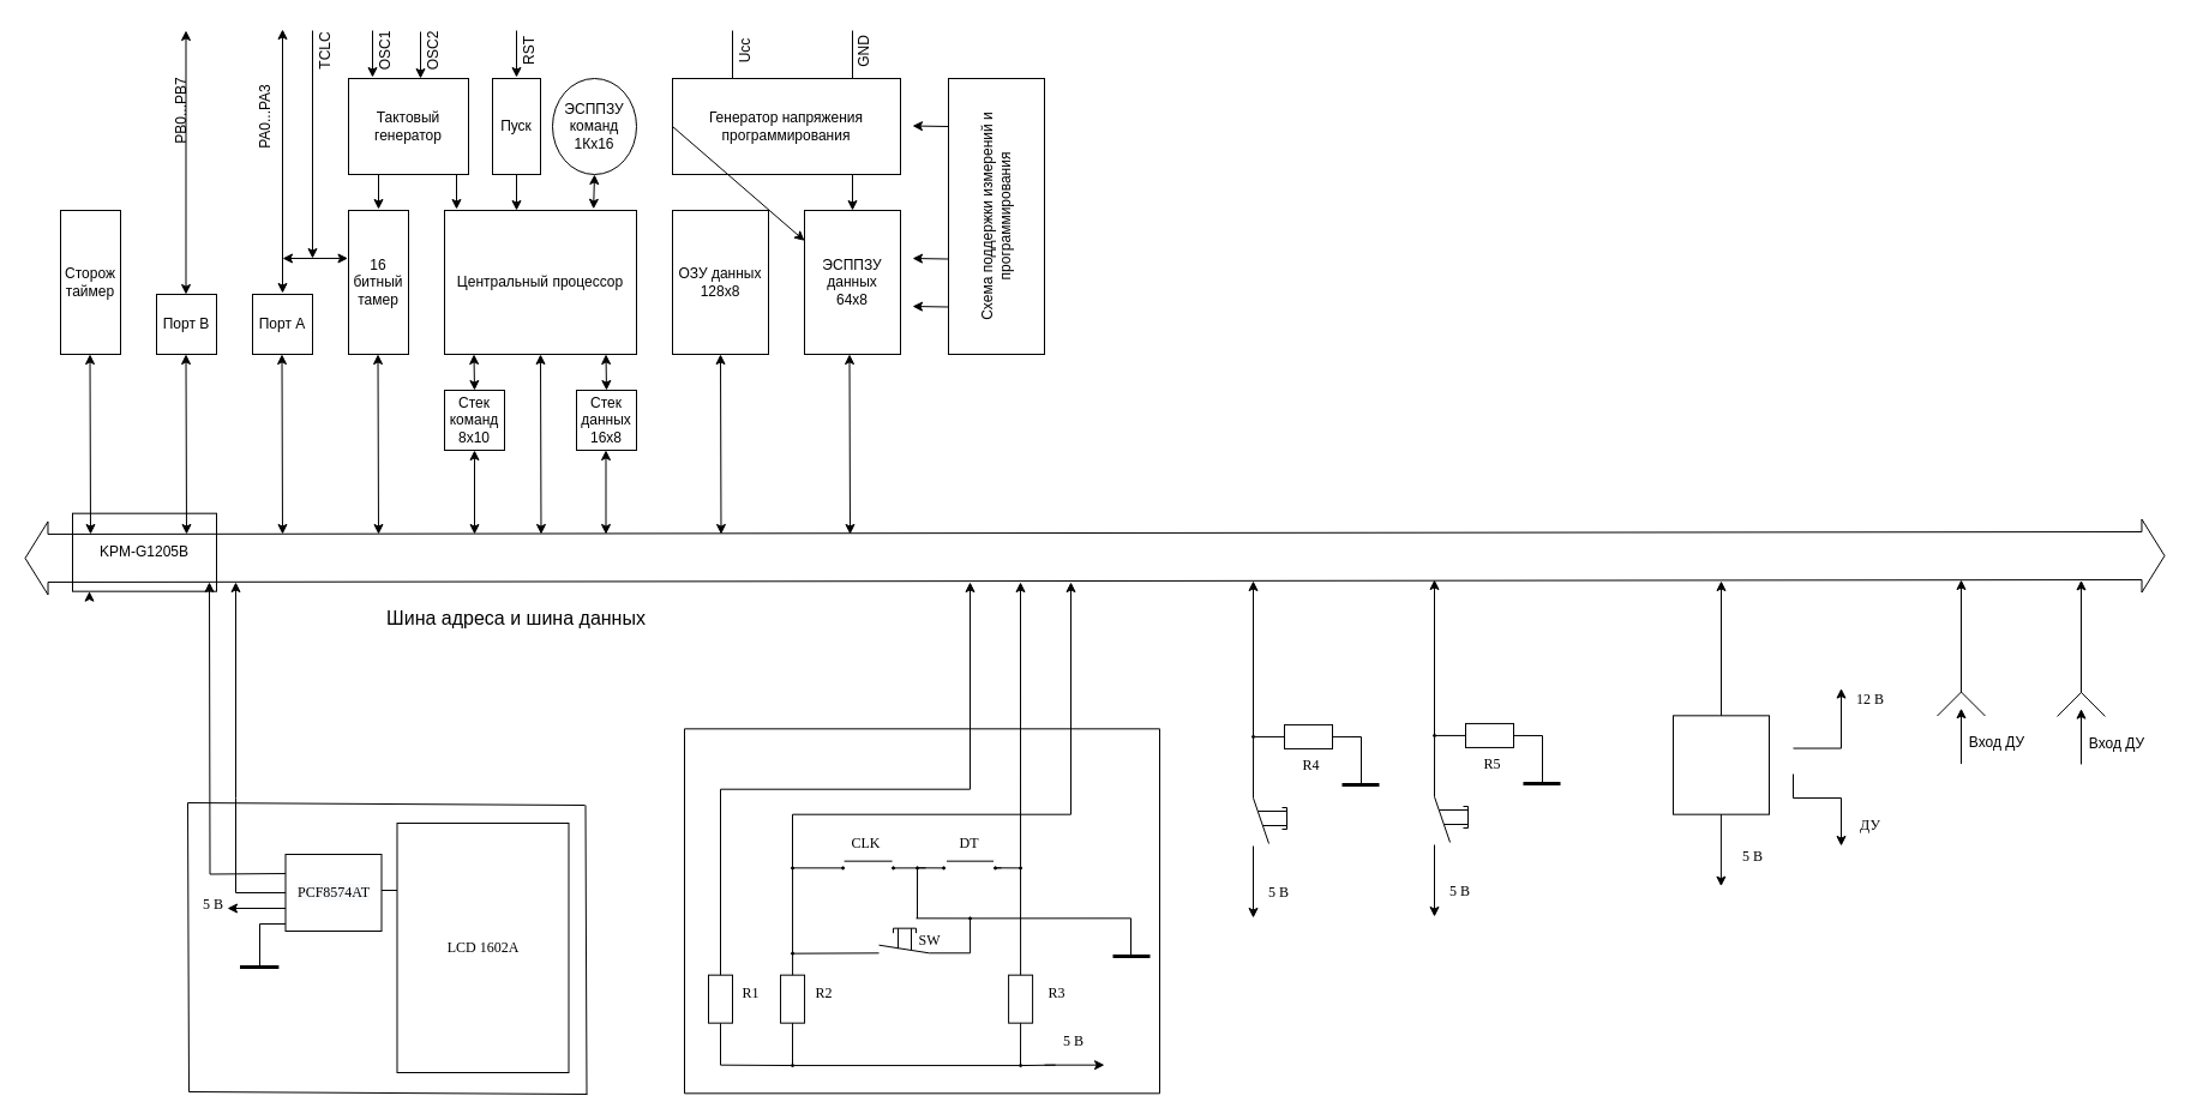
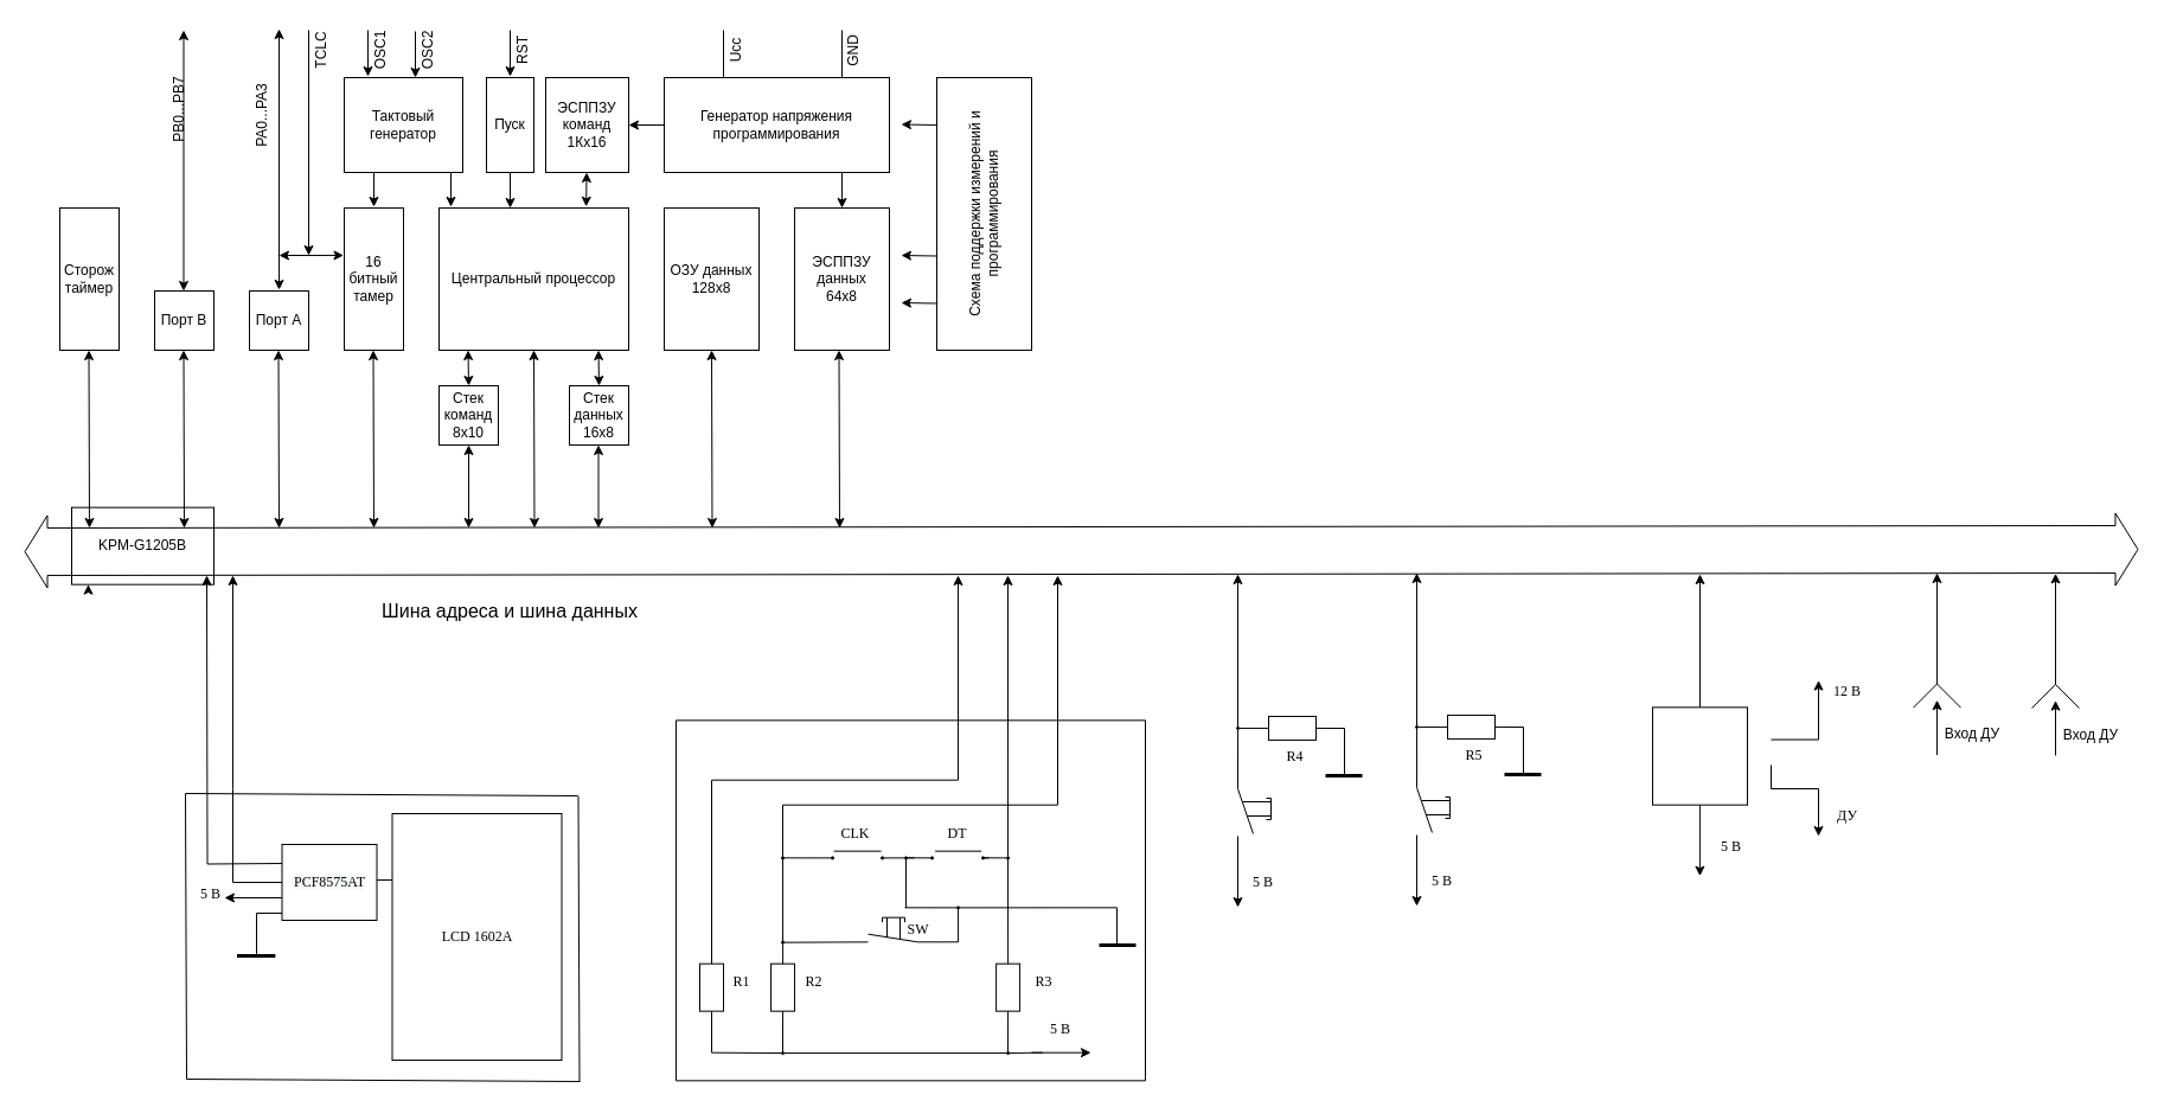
- <mxCell id="16" value="ЭСППЗУ команд 1Кх16" style="ellipse;whiteSpace=wrap;html=1;" parent="1" vertex="1"><mxGeometry x="460" y="65" width="70" height="80" as="geometry" /></mxCell>
+ <mxCell id="16" value="ЭСППЗУ команд 1Кх16" style="rounded=0;whiteSpace=wrap;html=1;" parent="1" vertex="1"><mxGeometry x="460" y="65" width="70" height="80" as="geometry" /></mxCell>
- <mxCell id="36" value="" style="endArrow=classic;html=1;fontColor=#000000;exitX=0;exitY=0.5;exitDx=0;exitDy=0;" parent="1" source="14" target="11" edge="1"><mxGeometry width="50" height="50" relative="1" as="geometry"><mxPoint x="520" y="55" as="sourcePoint" /><mxPoint x="570" y="5" as="targetPoint" /></mxGeometry></mxCell>
+ <mxCell id="36" value="" style="endArrow=classic;html=1;fontColor=#000000;exitX=0;exitY=0.5;exitDx=0;exitDy=0;entryX=1;entryY=0.5;entryDx=0;entryDy=0;" parent="1" source="14" target="16" edge="1"><mxGeometry width="50" height="50" relative="1" as="geometry"><mxPoint x="520" y="55" as="sourcePoint" /><mxPoint x="570" y="5" as="targetPoint" /></mxGeometry></mxCell>
- <mxCell id="73" value="&lt;span style=&quot;text-align: center ; color: rgb(0 , 0 , 0) ; text-transform: none ; text-indent: 0px ; letter-spacing: normal ; font-family: &amp;#34;times new roman&amp;#34; ; font-style: normal ; font-variant: normal ; font-weight: 400 ; text-decoration: none ; word-spacing: 0px ; display: inline ; white-space: nowrap ; float: none ; background-color: rgb(248 , 249 , 250)&quot;&gt;&lt;font style=&quot;font-size: 12px&quot;&gt;PCF8574AT&lt;/font&gt;&lt;/span&gt;" style="rounded=0;whiteSpace=wrap;html=1;" parent="1" vertex="1"><mxGeometry x="237.5" y="712" width="80" height="64" as="geometry" /></mxCell>
+ <mxCell id="73" value="&lt;span style=&quot;text-align: center ; color: rgb(0 , 0 , 0) ; text-transform: none ; text-indent: 0px ; letter-spacing: normal ; font-family: &amp;#34;times new roman&amp;#34; ; font-style: normal ; font-variant: normal ; font-weight: 400 ; text-decoration: none ; word-spacing: 0px ; display: inline ; white-space: nowrap ; float: none ; background-color: rgb(248 , 249 , 250)&quot;&gt;&lt;font style=&quot;font-size: 12px&quot;&gt;PCF8575AT&lt;/font&gt;&lt;/span&gt;" style="rounded=0;whiteSpace=wrap;html=1;" parent="1" vertex="1"><mxGeometry x="237.5" y="712" width="80" height="64" as="geometry" /></mxCell>
